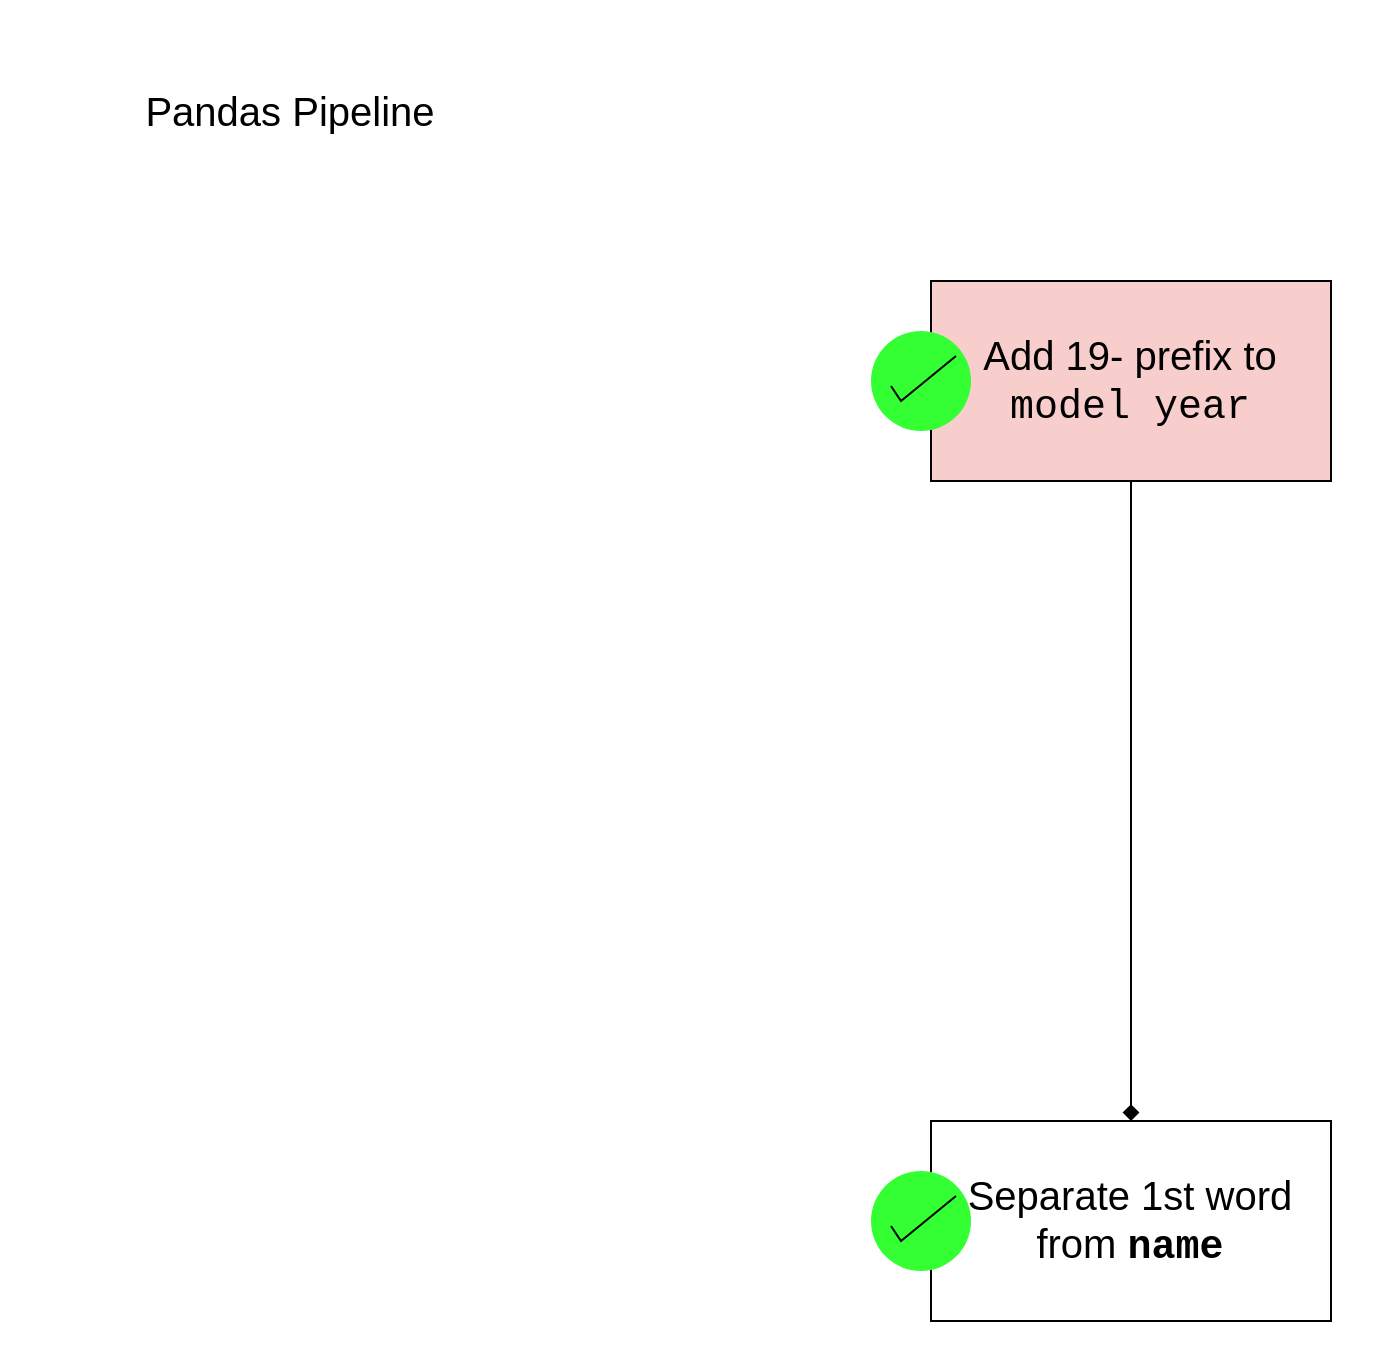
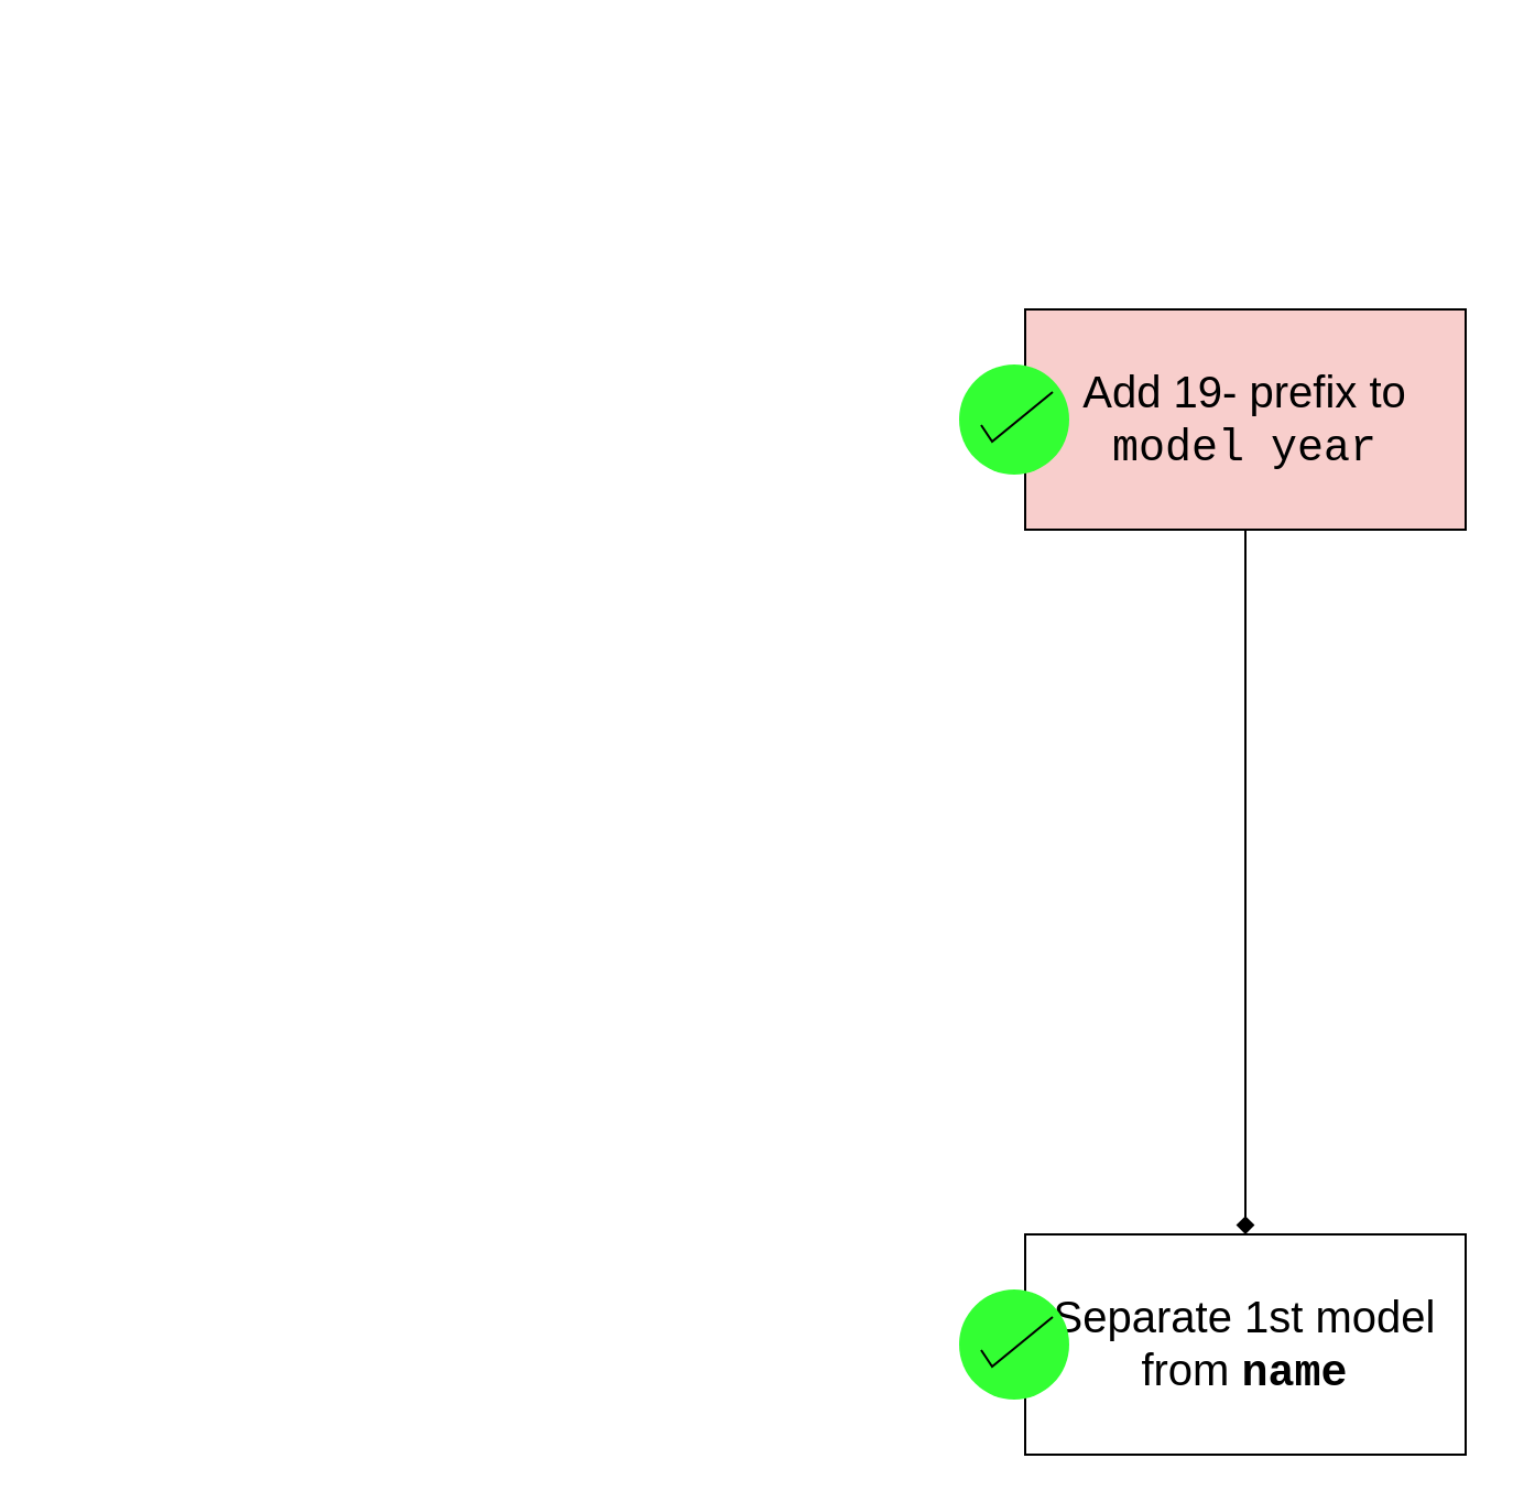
- <mxCell id="2" value="&lt;font style=&quot;font-size: 20px;&quot;&gt;Pandas Pipeline&lt;/font&gt;" style="text;html=1;strokeColor=none;fillColor=none;align=center;verticalAlign=middle;whiteSpace=wrap;rounded=0;" parent="1" vertex="1"><mxGeometry x="20" y="20" width="250" height="70" as="geometry" /></mxCell>
- <mxCell id="7" value="Separate 1st word from&amp;nbsp;&lt;b style=&quot;border-color: var(--border-color);&quot;&gt;&lt;font style=&quot;border-color: var(--border-color);&quot; face=&quot;Courier New&quot;&gt;name&lt;/font&gt;&lt;/b&gt;" style="rounded=0;whiteSpace=wrap;html=1;fontSize=20;" parent="6" vertex="1"><mxGeometry x="30" width="200" height="100" as="geometry" /></mxCell>
+ <mxCell id="7" value="Separate 1st model from&amp;nbsp;&lt;b style=&quot;border-color: var(--border-color);&quot;&gt;&lt;font style=&quot;border-color: var(--border-color);&quot; face=&quot;Courier New&quot;&gt;name&lt;/font&gt;&lt;/b&gt;" style="rounded=0;whiteSpace=wrap;html=1;fontSize=20;" parent="6" vertex="1"><mxGeometry x="30" width="200" height="100" as="geometry" /></mxCell>
